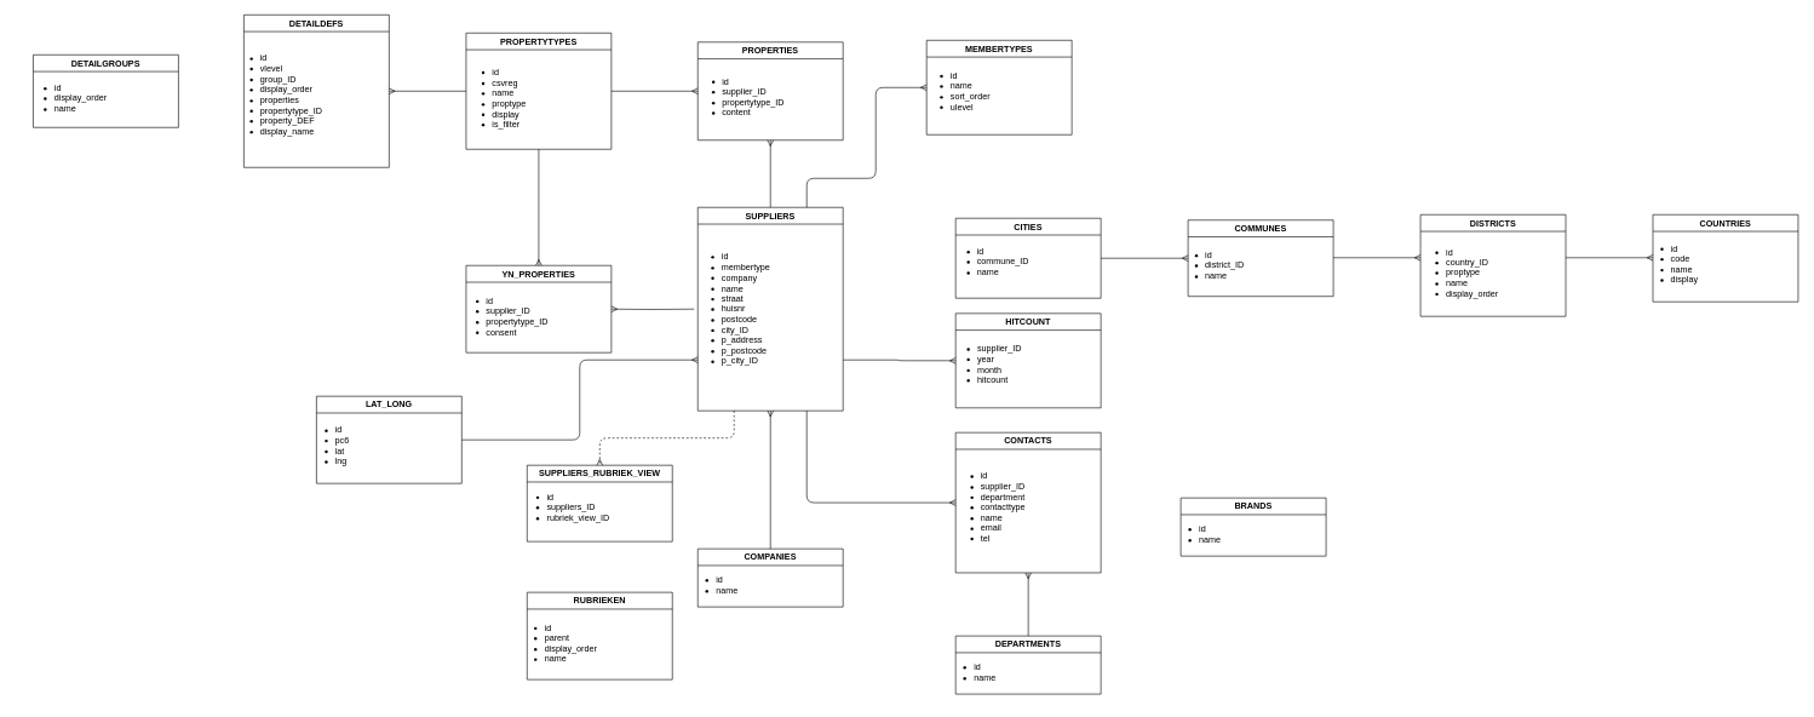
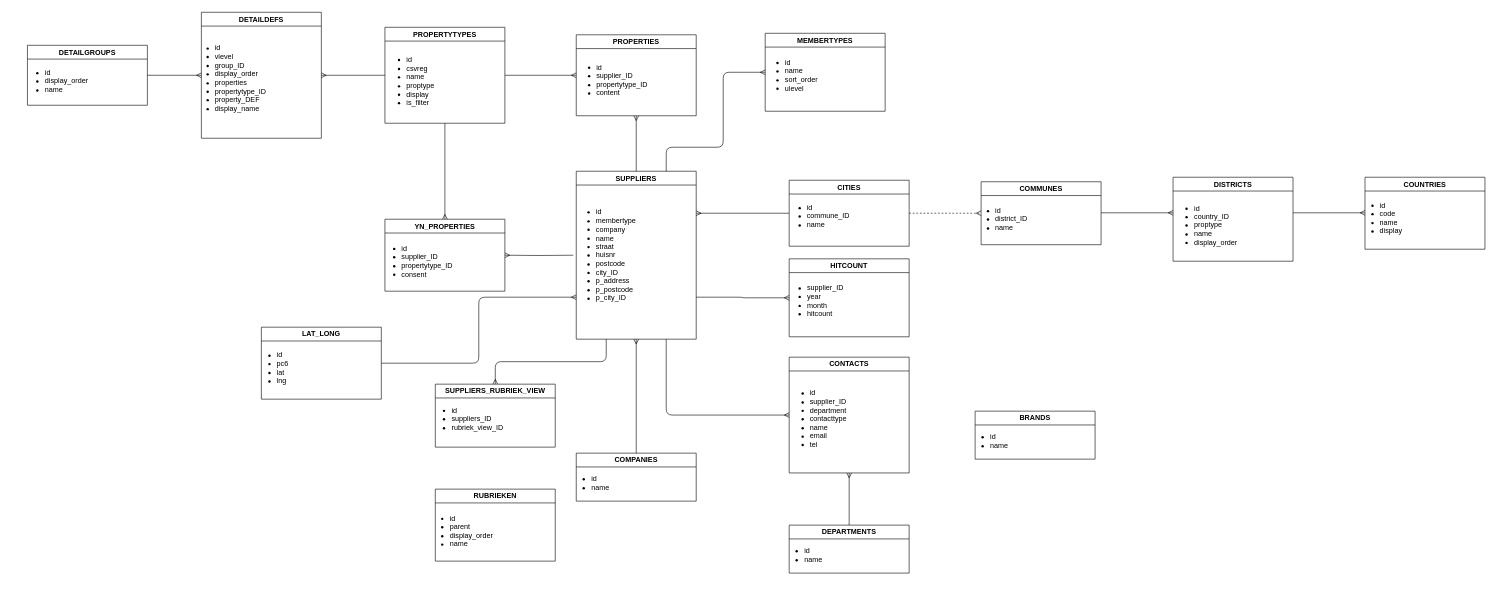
+ <mxCell id="51" value="" style="edgeStyle=orthogonalEdgeStyle;fontSize=12;html=1;endArrow=ERmany;entryX=0;entryY=0.5;entryDx=0;entryDy=0;exitX=1;exitY=0.5;exitDx=0;exitDy=0;" edge="1" parent="1" source="2" target="6"><mxGeometry width="100" height="100" relative="1" as="geometry"><mxPoint x="651" y="135" as="sourcePoint" /><mxPoint x="545" y="135" as="targetPoint" /></mxGeometry></mxCell>
+ <mxCell id="40" value="" style="edgeStyle=orthogonalEdgeStyle;fontSize=12;html=1;endArrow=ERmany;entryX=1;entryY=0.25;entryDx=0;entryDy=0;exitX=0;exitY=0.5;exitDx=0;exitDy=0;" edge="1" parent="1" source="12" target="26"><mxGeometry width="100" height="100" relative="1" as="geometry"><mxPoint x="1275" y="305" as="sourcePoint" /><mxPoint x="1295" y="255" as="targetPoint" /></mxGeometry></mxCell>
- <mxCell id="47" value="" style="edgeStyle=orthogonalEdgeStyle;fontSize=12;html=1;endArrow=ERmany;exitX=1;exitY=0.5;exitDx=0;exitDy=0;entryX=0;entryY=0.5;entryDx=0;entryDy=0;" edge="1" parent="1" source="12" target="20"><mxGeometry width="100" height="100" relative="1" as="geometry"><mxPoint x="1170" y="505" as="sourcePoint" /><mxPoint x="1605" y="475" as="targetPoint" /></mxGeometry></mxCell>
+ <mxCell id="47" value="" style="edgeStyle=orthogonalEdgeStyle;fontSize=12;html=1;endArrow=ERmany;exitX=1;exitY=0.5;exitDx=0;exitDy=0;entryX=0;entryY=0.5;entryDx=0;entryDy=0;dashed=1;" edge="1" parent="1" source="12" target="20"><mxGeometry width="100" height="100" relative="1" as="geometry"><mxPoint x="1170" y="505" as="sourcePoint" /><mxPoint x="1605" y="475" as="targetPoint" /></mxGeometry></mxCell>
- <mxCell id="52" value="" style="edgeStyle=orthogonalEdgeStyle;fontSize=12;html=1;endArrow=ERmany;exitX=0.25;exitY=1;exitDx=0;exitDy=0;entryX=0.5;entryY=0;entryDx=0;entryDy=0;dashed=1;" edge="1" parent="1" source="26" target="8"><mxGeometry width="100" height="100" relative="1" as="geometry"><mxPoint x="851" y="135" as="sourcePoint" /><mxPoint x="970" y="135" as="targetPoint" /></mxGeometry></mxCell>
+ <mxCell id="52" value="" style="edgeStyle=orthogonalEdgeStyle;fontSize=12;html=1;endArrow=ERmany;exitX=0.25;exitY=1;exitDx=0;exitDy=0;entryX=0.5;entryY=0;entryDx=0;entryDy=0;" edge="1" parent="1" source="26" target="8"><mxGeometry width="100" height="100" relative="1" as="geometry"><mxPoint x="851" y="135" as="sourcePoint" /><mxPoint x="970" y="135" as="targetPoint" /></mxGeometry></mxCell>
